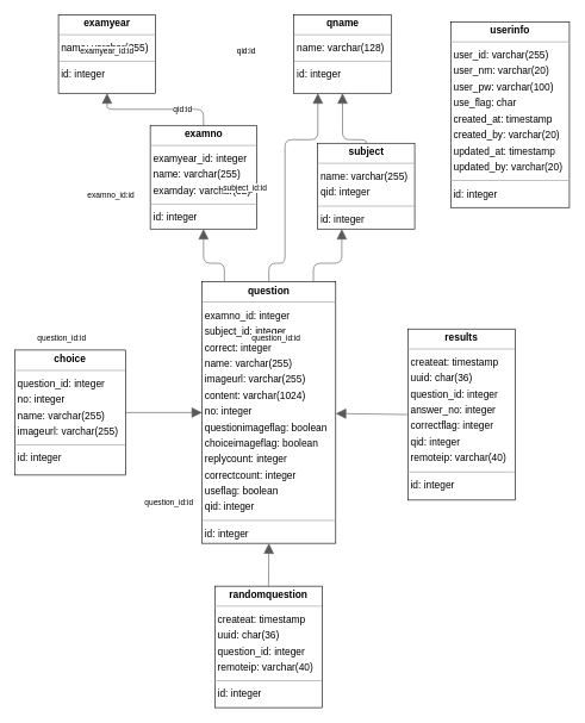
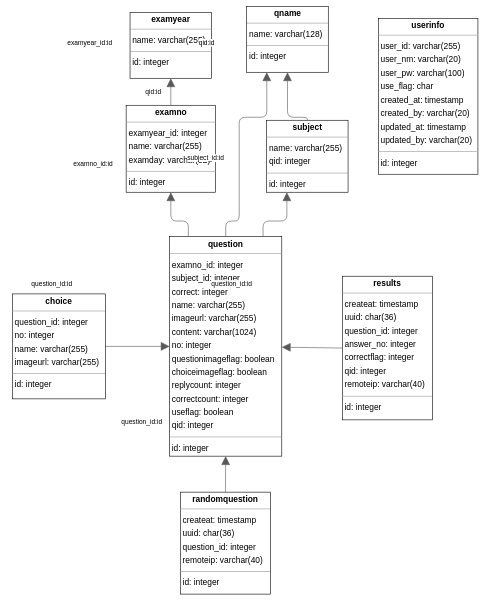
- <mxCell id="4" value="&lt;p style=&quot;margin:0px;margin-top:4px;text-align:center;&quot;&gt;&lt;b&gt;examyear&lt;/b&gt;&lt;/p&gt;&lt;hr size=&quot;1&quot;/&gt;&lt;p style=&quot;margin:0 0 0 4px;line-height:1.6;&quot;&gt; name: varchar(255)&lt;/p&gt;&lt;hr size=&quot;1&quot;/&gt;&lt;p style=&quot;margin:0 0 0 4px;line-height:1.6;&quot;&gt; id: integer&lt;/p&gt;" style="verticalAlign=top;align=left;overflow=fill;fontSize=14;fontFamily=Helvetica;html=1;rounded=0;shadow=0;comic=0;labelBackgroundColor=none;strokeWidth=1;" vertex="1" parent="1"><mxGeometry x="81" y="20" width="136" height="110" as="geometry" /></mxCell>
+ <mxCell id="4" value="&lt;p style=&quot;margin:0px;margin-top:4px;text-align:center;&quot;&gt;&lt;b&gt;examyear&lt;/b&gt;&lt;/p&gt;&lt;hr size=&quot;1&quot;/&gt;&lt;p style=&quot;margin:0 0 0 4px;line-height:1.6;&quot;&gt; name: varchar(255)&lt;/p&gt;&lt;hr size=&quot;1&quot;/&gt;&lt;p style=&quot;margin:0 0 0 4px;line-height:1.6;&quot;&gt; id: integer&lt;/p&gt;" style="verticalAlign=top;align=left;overflow=fill;fontSize=14;fontFamily=Helvetica;html=1;rounded=0;shadow=0;comic=0;labelBackgroundColor=none;strokeWidth=1;" vertex="1" parent="1"><mxGeometry x="216" y="20" width="136" height="110" as="geometry" /></mxCell>
- <mxCell id="5" value="&lt;p style=&quot;margin:0px;margin-top:4px;text-align:center;&quot;&gt;&lt;b&gt;qname&lt;/b&gt;&lt;/p&gt;&lt;hr size=&quot;1&quot;/&gt;&lt;p style=&quot;margin:0 0 0 4px;line-height:1.6;&quot;&gt; name: varchar(128)&lt;/p&gt;&lt;hr size=&quot;1&quot;/&gt;&lt;p style=&quot;margin:0 0 0 4px;line-height:1.6;&quot;&gt; id: integer&lt;/p&gt;" style="verticalAlign=top;align=left;overflow=fill;fontSize=14;fontFamily=Helvetica;html=1;rounded=0;shadow=0;comic=0;labelBackgroundColor=none;strokeWidth=1;" vertex="1" parent="1"><mxGeometry x="410.5" y="20" width="136" height="110" as="geometry" /></mxCell>
+ <mxCell id="5" value="&lt;p style=&quot;margin:0px;margin-top:4px;text-align:center;&quot;&gt;&lt;b&gt;qname&lt;/b&gt;&lt;/p&gt;&lt;hr size=&quot;1&quot;/&gt;&lt;p style=&quot;margin:0 0 0 4px;line-height:1.6;&quot;&gt; name: varchar(128)&lt;/p&gt;&lt;hr size=&quot;1&quot;/&gt;&lt;p style=&quot;margin:0 0 0 4px;line-height:1.6;&quot;&gt; id: integer&lt;/p&gt;" style="verticalAlign=top;align=left;overflow=fill;fontSize=14;fontFamily=Helvetica;html=1;rounded=0;shadow=0;comic=0;labelBackgroundColor=none;strokeWidth=1;" vertex="1" parent="1"><mxGeometry x="410.5" y="10" width="136" height="110" as="geometry" /></mxCell>
